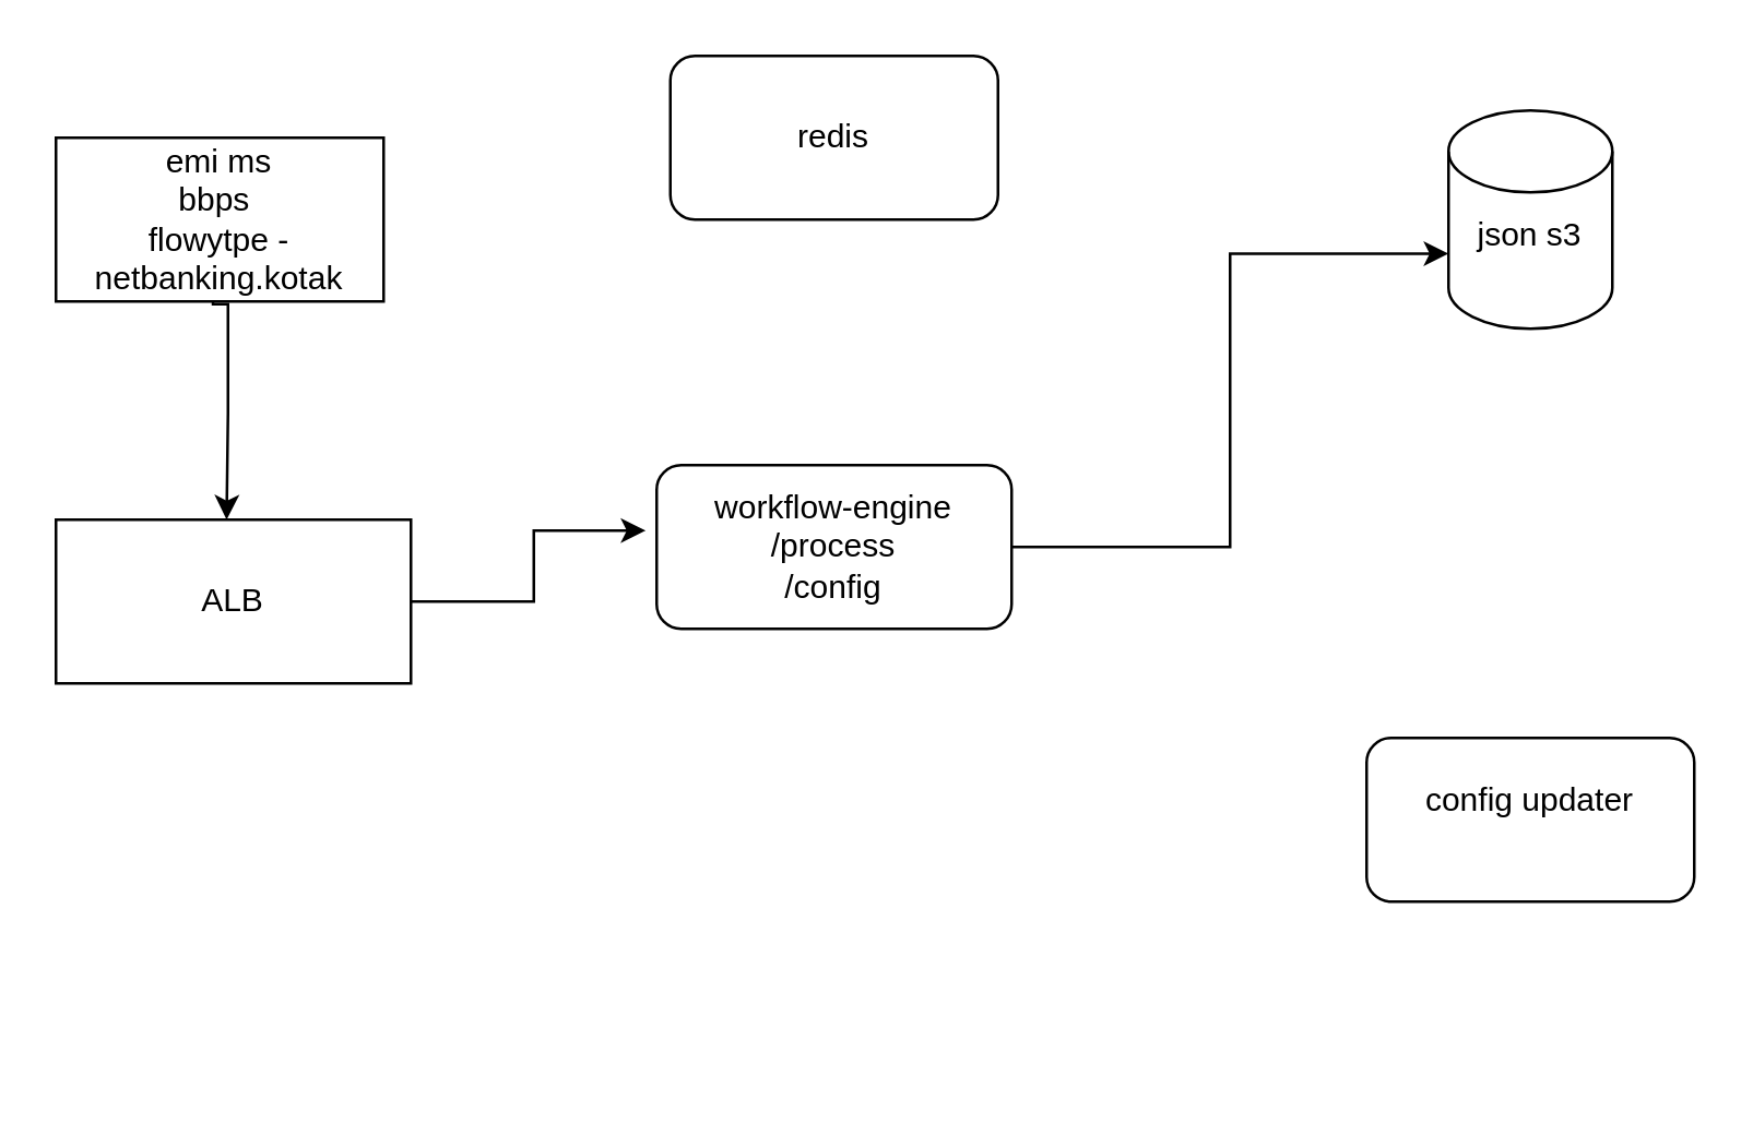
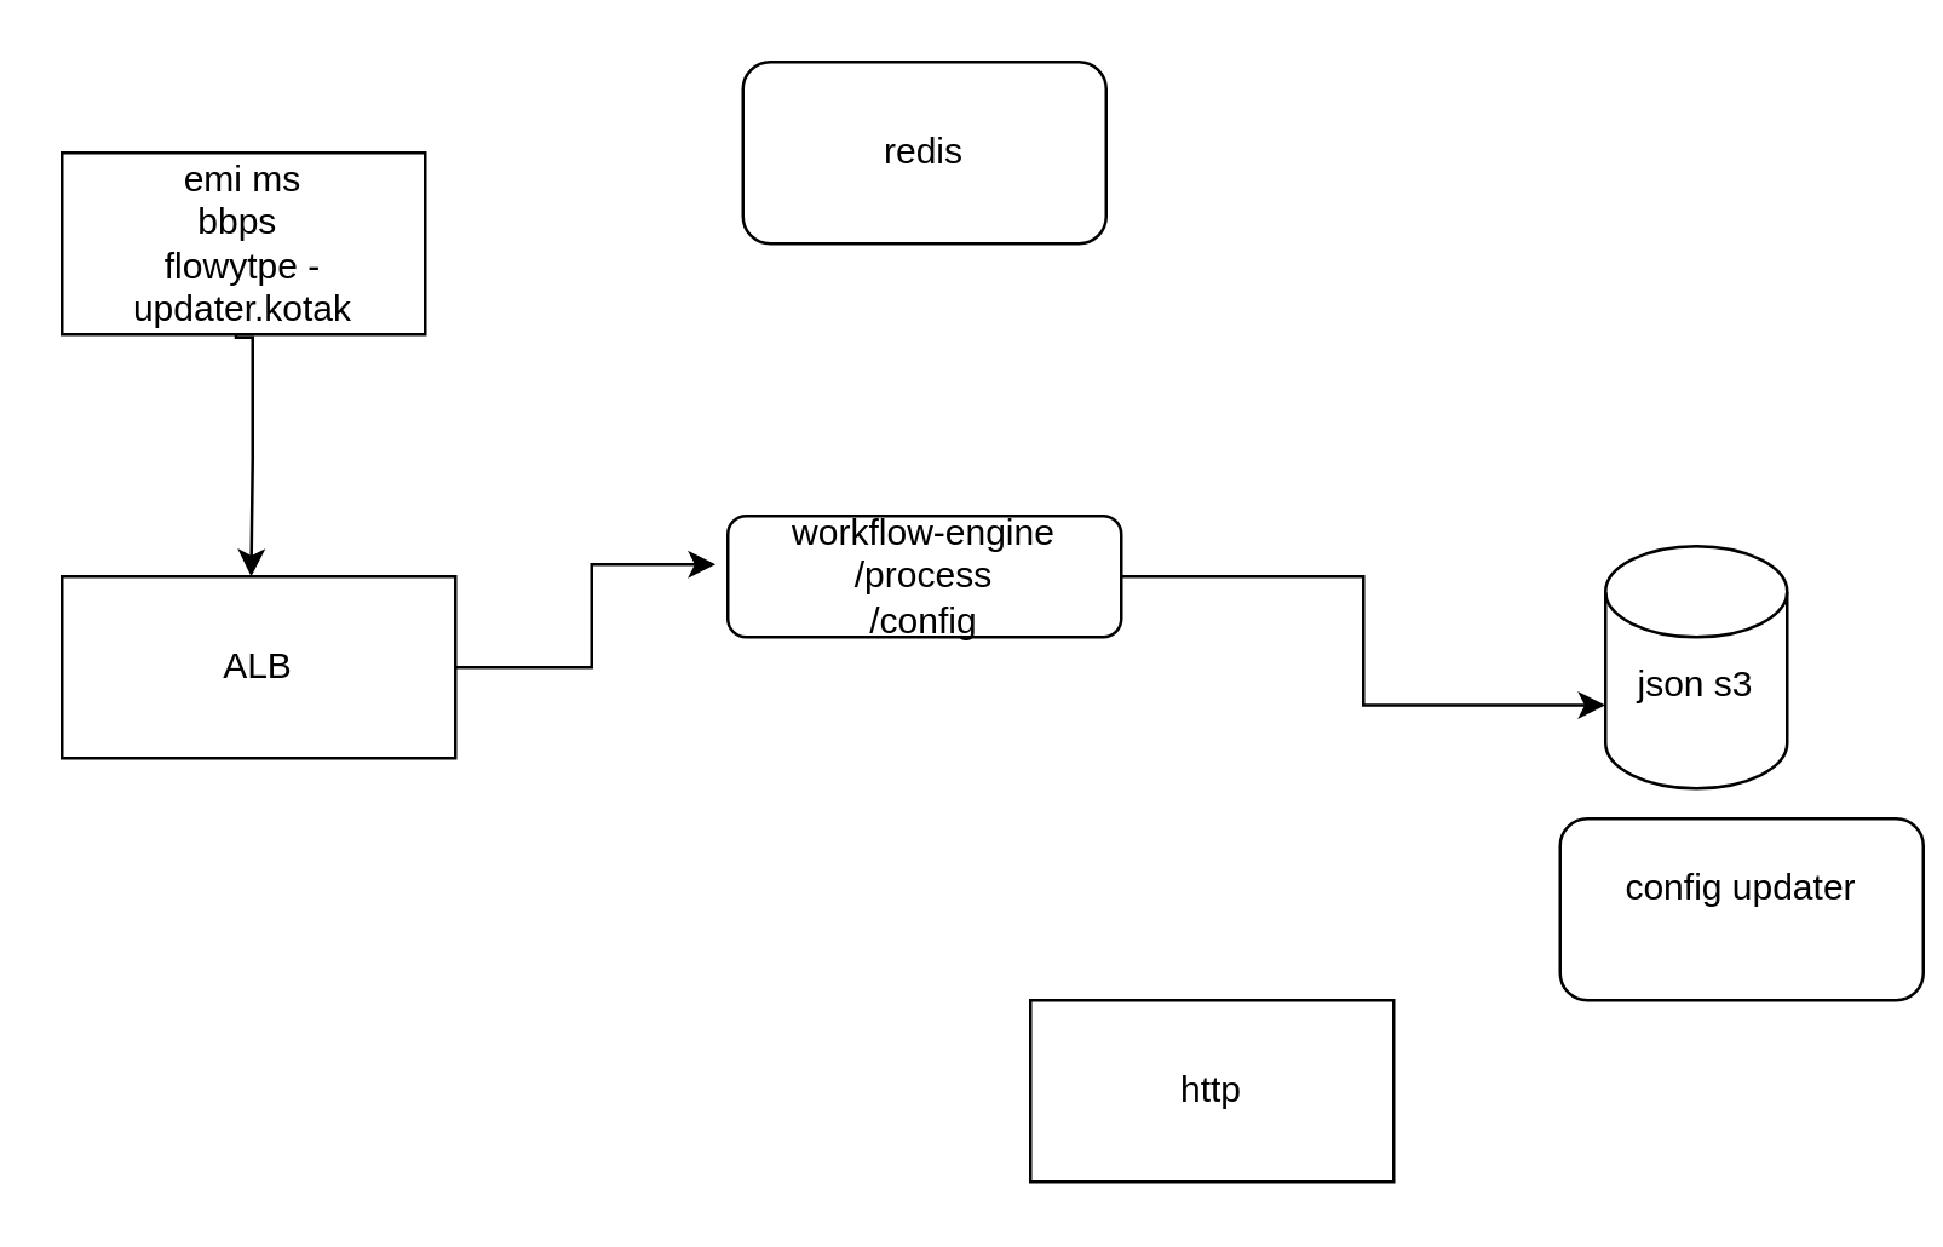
- <mxCell id="4" value="emi ms&lt;div&gt;bbps&amp;nbsp;&lt;/div&gt;&lt;div&gt;flowytpe - netbanking.kotak&lt;/div&gt;" style="rounded=0;whiteSpace=wrap;html=1;" vertex="1" parent="1"><mxGeometry x="20" y="50" width="120" height="60" as="geometry" /></mxCell>
+ <mxCell id="4" value="emi ms&lt;div&gt;bbps&amp;nbsp;&lt;/div&gt;&lt;div&gt;flowytpe - updater.kotak&lt;/div&gt;" style="rounded=0;whiteSpace=wrap;html=1;" vertex="1" parent="1"><mxGeometry x="20" y="50" width="120" height="60" as="geometry" /></mxCell>
- <mxCell id="5" value="json s3&lt;div&gt;&lt;br&gt;&lt;/div&gt;" style="shape=cylinder3;whiteSpace=wrap;html=1;boundedLbl=1;backgroundOutline=1;size=15;" vertex="1" parent="1"><mxGeometry x="530" y="40" width="60" height="80" as="geometry" /></mxCell>
+ <mxCell id="5" value="json s3&lt;div&gt;&lt;br&gt;&lt;/div&gt;" style="shape=cylinder3;whiteSpace=wrap;html=1;boundedLbl=1;backgroundOutline=1;size=15;" vertex="1" parent="1"><mxGeometry x="530" y="180" width="60" height="80" as="geometry" /></mxCell>
- <mxCell id="2" value="workflow-engine&lt;div&gt;/process&lt;/div&gt;&lt;div&gt;/config&lt;/div&gt;" style="rounded=1;whiteSpace=wrap;html=1;" vertex="1" parent="1"><mxGeometry x="240" y="170" width="130" height="60" as="geometry" /></mxCell>
+ <mxCell id="2" value="workflow-engine&lt;div&gt;/process&lt;/div&gt;&lt;div&gt;/config&lt;/div&gt;" style="rounded=1;whiteSpace=wrap;html=1;" vertex="1" parent="1"><mxGeometry x="240" y="170" width="130" height="40" as="geometry" /></mxCell>
- <mxCell id="7" value="config updater&lt;div&gt;&lt;br&gt;&lt;/div&gt;" style="rounded=1;whiteSpace=wrap;html=1;" vertex="1" parent="1"><mxGeometry x="500" y="270" width="120" height="60" as="geometry" /></mxCell>
+ <mxCell id="7" value="config updater&lt;div&gt;&lt;br&gt;&lt;/div&gt;" style="rounded=1;whiteSpace=wrap;html=1;" vertex="1" parent="1"><mxGeometry x="515" y="270" width="120" height="60" as="geometry" /></mxCell>
+ <mxCell id="9" value="http" style="rounded=0;whiteSpace=wrap;html=1;" vertex="1" parent="1"><mxGeometry x="340" y="330" width="120" height="60" as="geometry" /></mxCell>
